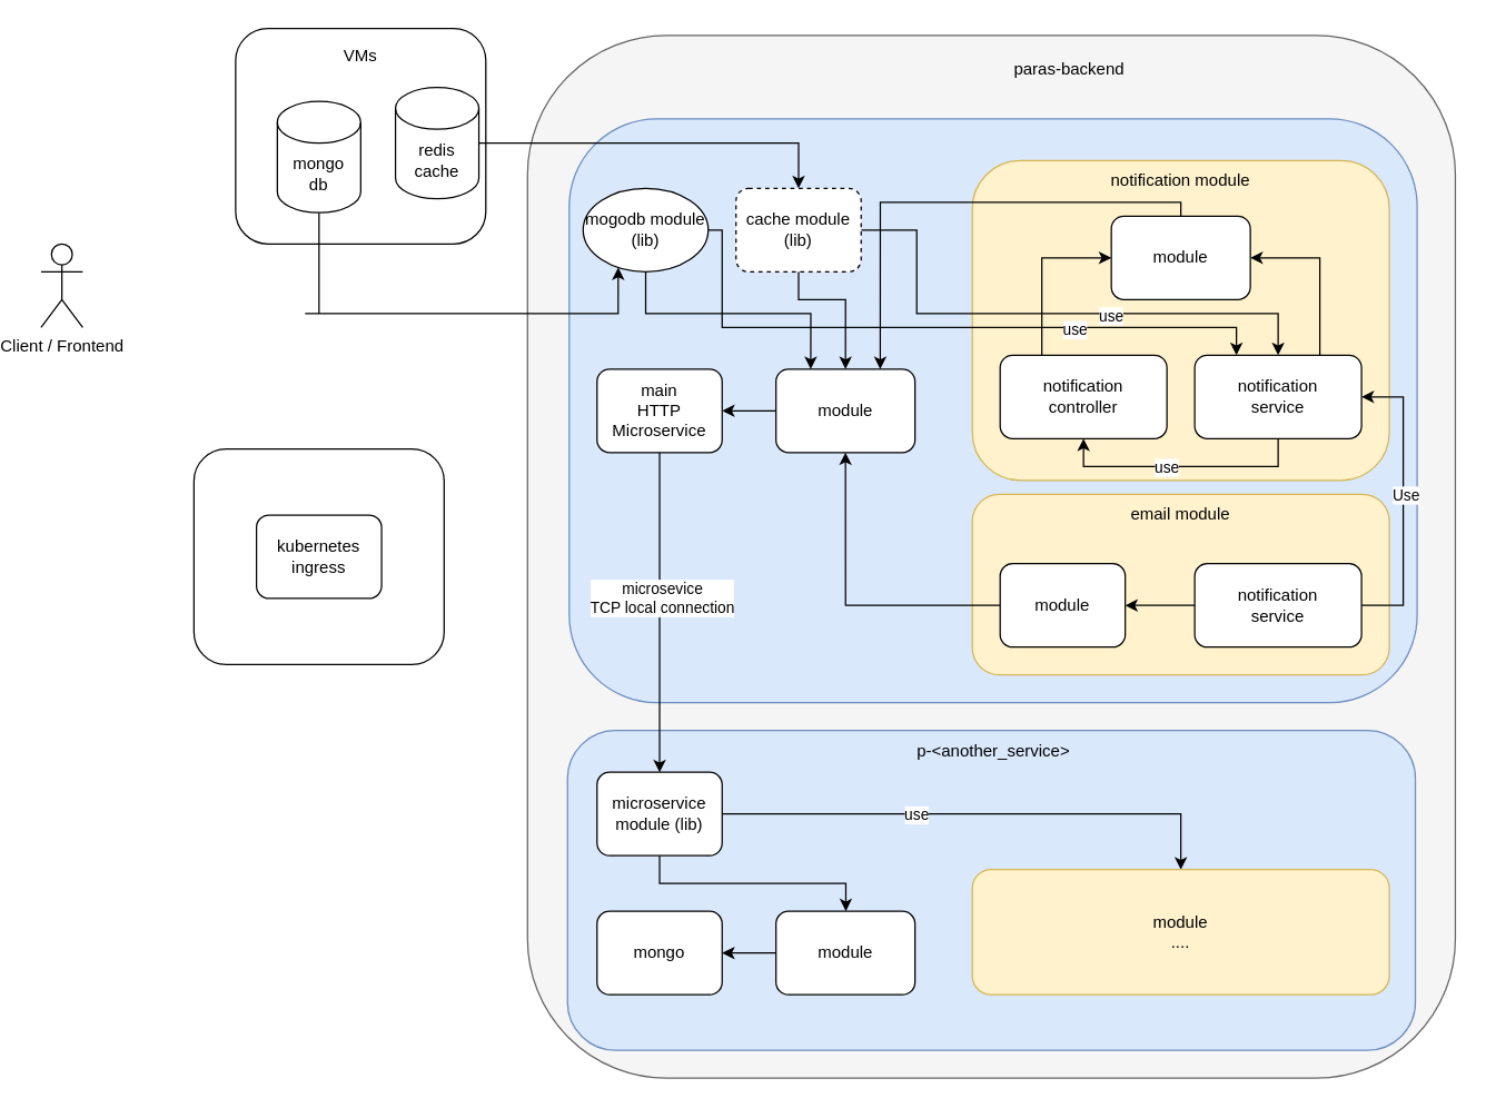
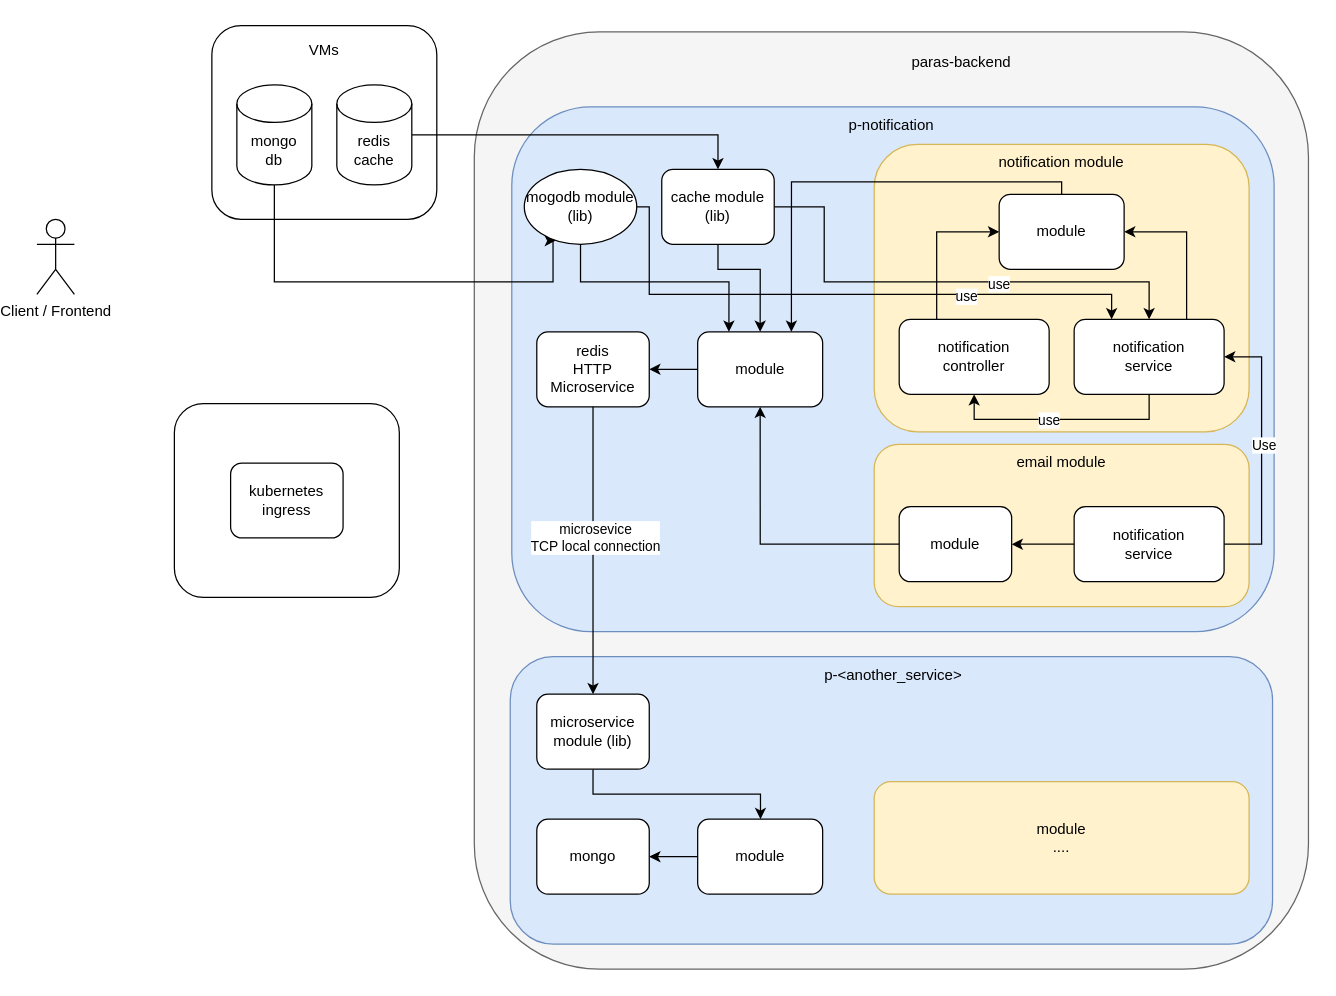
+ <mxCell id="20" value="p-notification" style="text;html=1;strokeColor=none;fillColor=none;align=center;verticalAlign=middle;whiteSpace=wrap;rounded=0;" vertex="1" parent="1"><mxGeometry x="648.75" y="85" width="110" height="30" as="geometry" /></mxCell>
- <mxCell id="31" value="redis&lt;br&gt;cache" style="shape=cylinder3;whiteSpace=wrap;html=1;boundedLbl=1;backgroundOutline=1;size=15;" vertex="1" parent="1"><mxGeometry x="275" y="62.5" width="60" height="80" as="geometry" /></mxCell>
+ <mxCell id="31" value="redis&lt;br&gt;cache" style="shape=cylinder3;whiteSpace=wrap;html=1;boundedLbl=1;backgroundOutline=1;size=15;" vertex="1" parent="1"><mxGeometry x="260" y="67.5" width="60" height="80" as="geometry" /></mxCell>
- <mxCell id="9" value="mongo&lt;br&gt;db" style="shape=cylinder3;whiteSpace=wrap;html=1;boundedLbl=1;backgroundOutline=1;size=15;" vertex="1" parent="1"><mxGeometry x="190" y="72.5" width="60" height="80" as="geometry" /></mxCell>
+ <mxCell id="9" value="mongo&lt;br&gt;db" style="shape=cylinder3;whiteSpace=wrap;html=1;boundedLbl=1;backgroundOutline=1;size=15;" vertex="1" parent="1"><mxGeometry x="180" y="67.5" width="60" height="80" as="geometry" /></mxCell>
- <mxCell id="38" value="cache module&lt;br&gt;(lib)" style="rounded=1;whiteSpace=wrap;html=1;dashed=1;" vertex="1" parent="1"><mxGeometry x="520" y="135" width="90" height="60" as="geometry" /></mxCell>
+ <mxCell id="38" value="cache module&lt;br&gt;(lib)" style="rounded=1;whiteSpace=wrap;html=1;" vertex="1" parent="1"><mxGeometry x="520" y="135" width="90" height="60" as="geometry" /></mxCell>
- <mxCell id="32" value="main&lt;br&gt;HTTP&lt;br&gt;Microservice" style="rounded=1;whiteSpace=wrap;html=1;" vertex="1" parent="1"><mxGeometry x="420" y="265" width="90" height="60" as="geometry" /></mxCell>
+ <mxCell id="32" value="redis&lt;br&gt;HTTP&lt;br&gt;Microservice" style="rounded=1;whiteSpace=wrap;html=1;" vertex="1" parent="1"><mxGeometry x="420" y="265" width="90" height="60" as="geometry" /></mxCell>
- <mxCell id="50" style="edgeStyle=orthogonalEdgeStyle;rounded=0;orthogonalLoop=1;jettySize=auto;html=1;exitX=1;exitY=0.5;exitDx=0;exitDy=0;" edge="1" parent="1" source="52" target="55"><mxGeometry relative="1" as="geometry" /></mxCell>
- <mxCell id="51" value="use" style="edgeLabel;html=1;align=center;verticalAlign=middle;resizable=0;points=[];" vertex="1" connectable="0" parent="50"><mxGeometry x="-0.235" y="-4" relative="1" as="geometry"><mxPoint x="-3" y="-4" as="offset" /></mxGeometry></mxCell>
